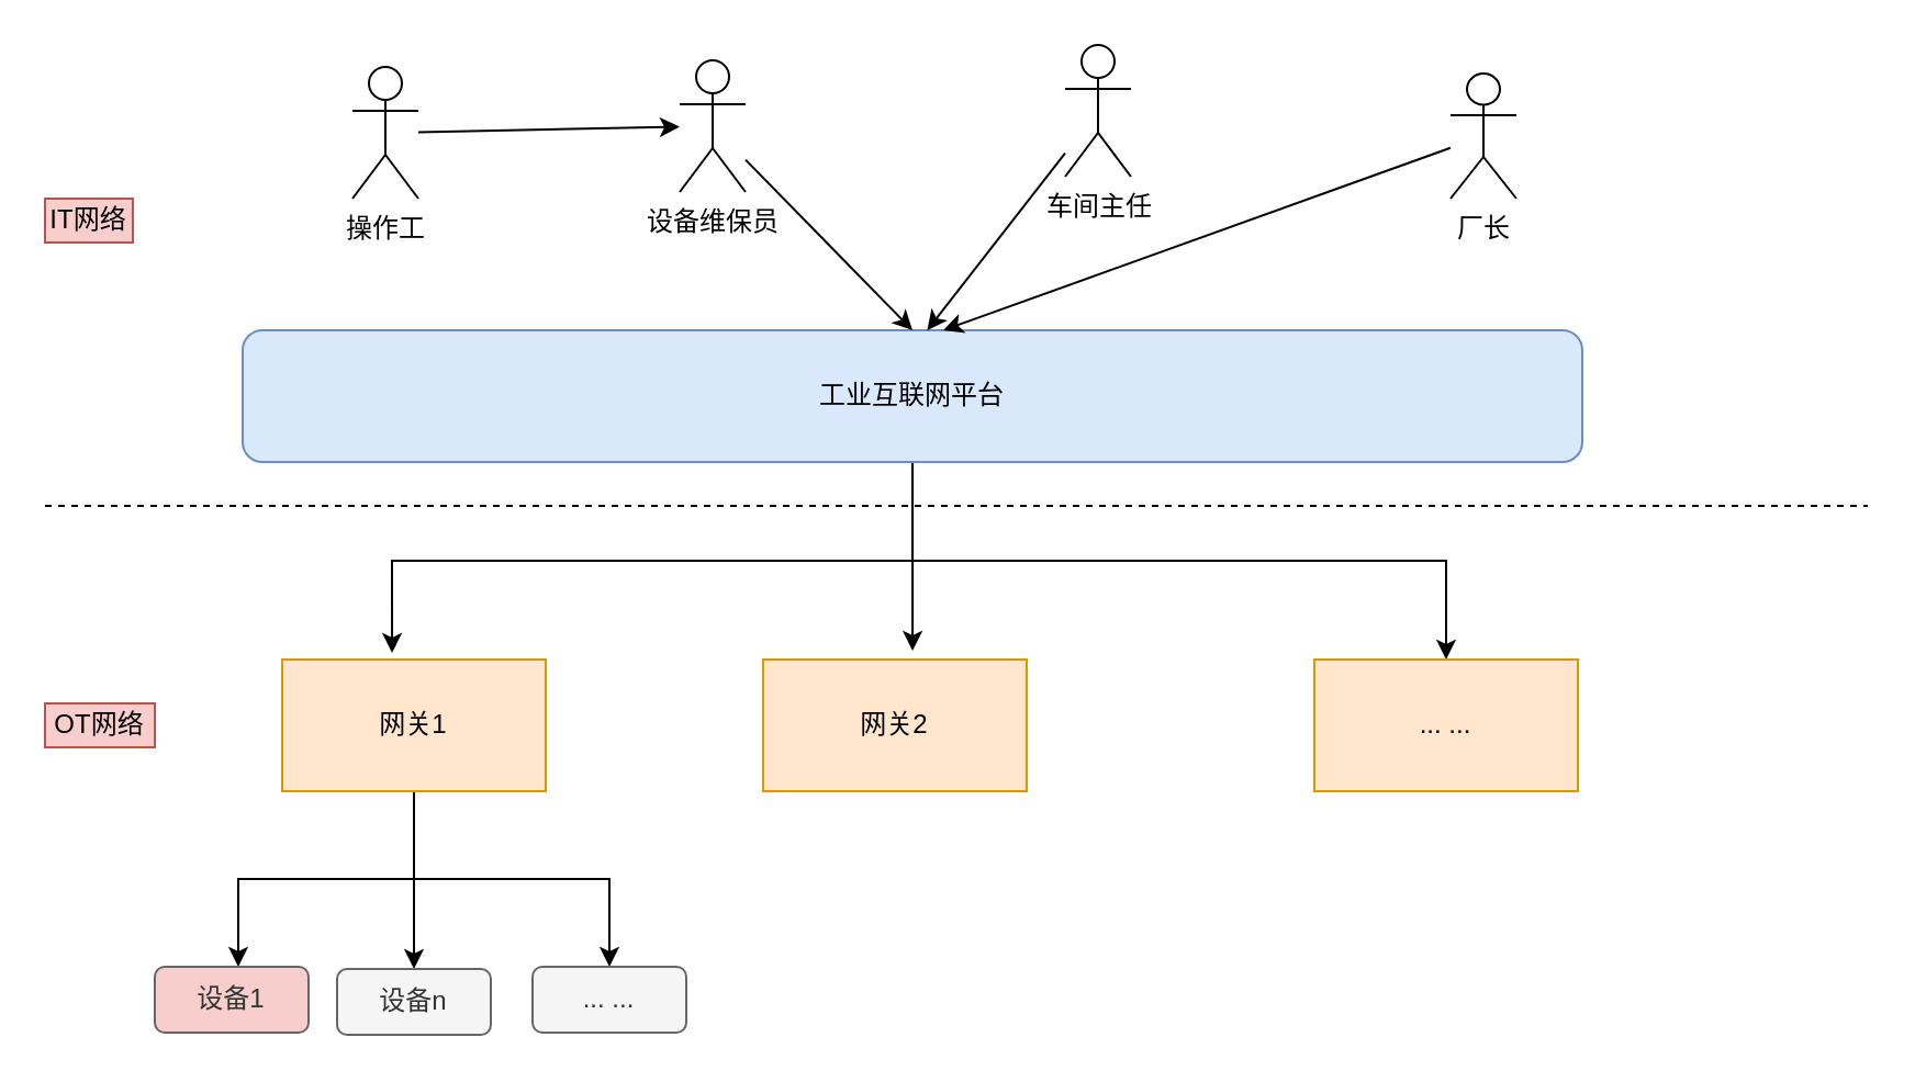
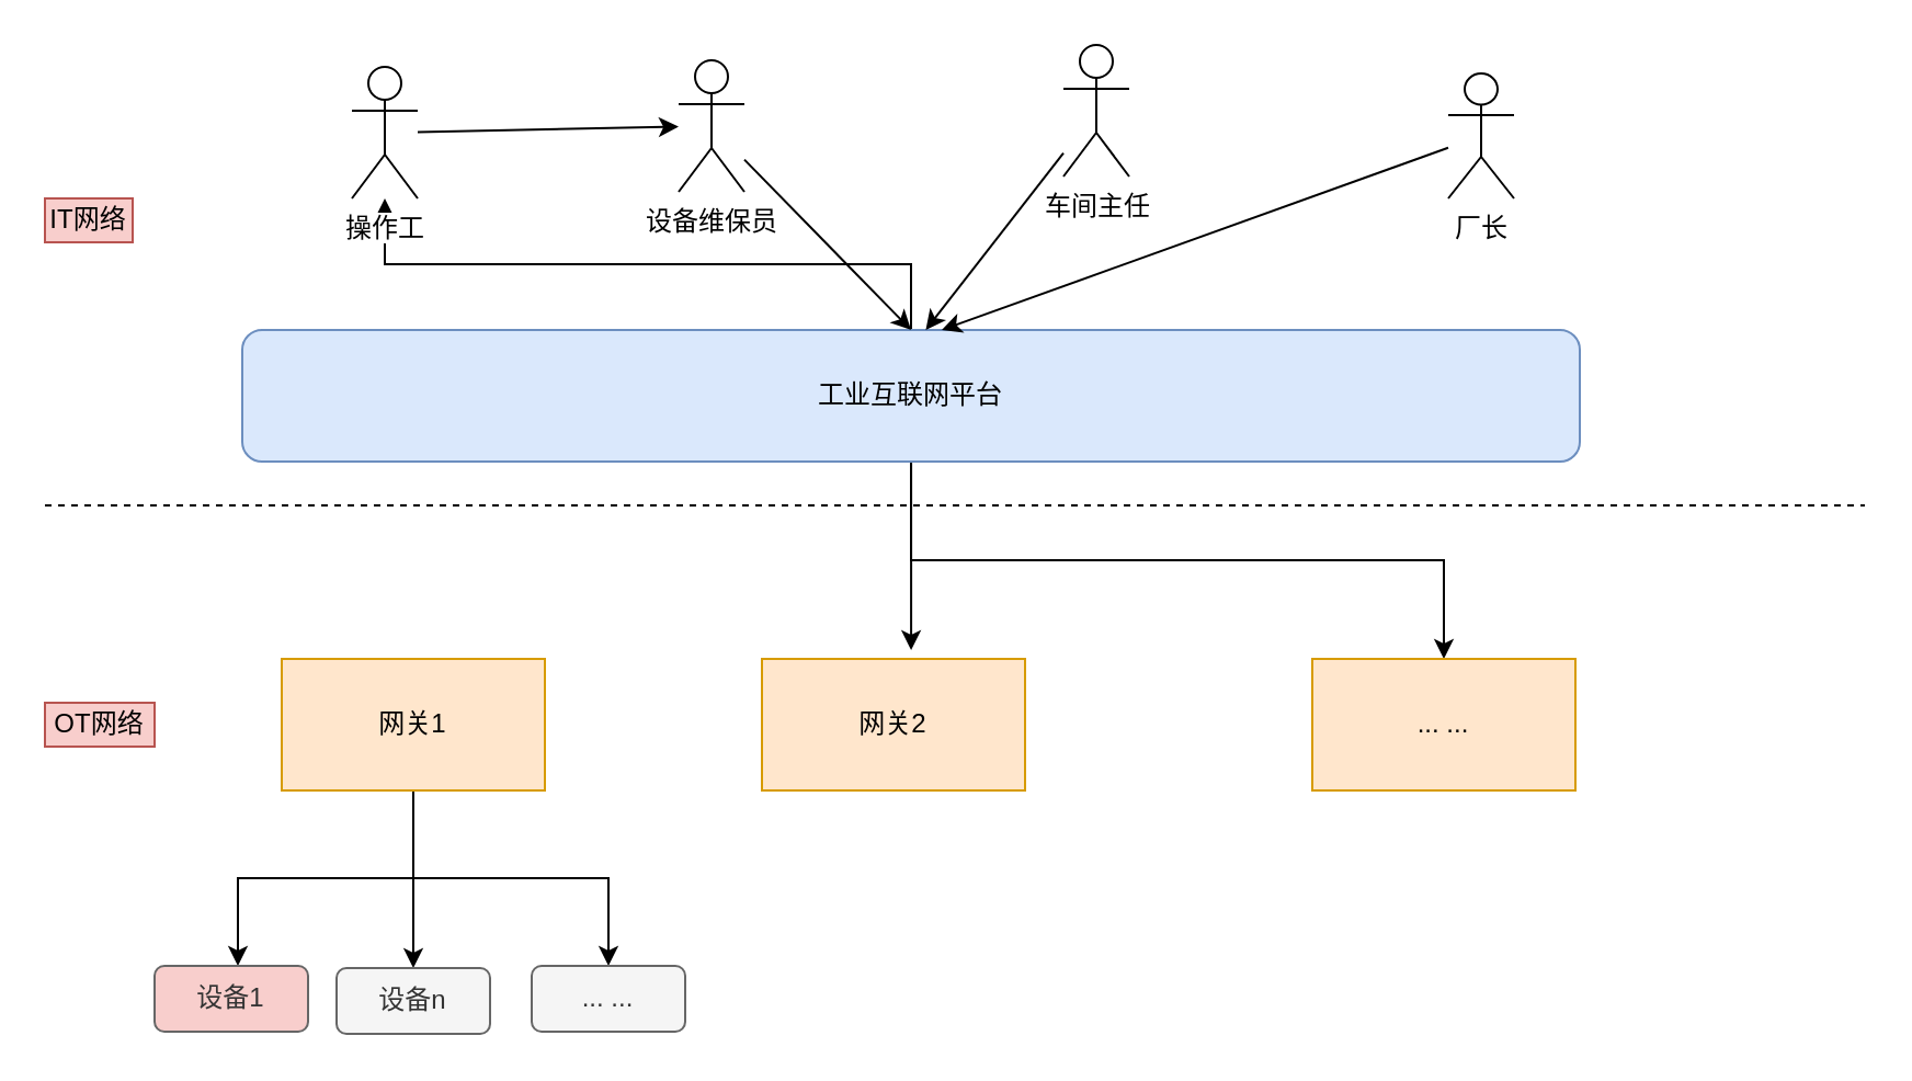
- <mxCell id="2" style="edgeStyle=orthogonalEdgeStyle;rounded=0;orthogonalLoop=1;jettySize=auto;html=1;entryX=0.417;entryY=-0.05;entryDx=0;entryDy=0;entryPerimeter=0;" edge="1" parent="1" source="5" target="17"><mxGeometry relative="1" as="geometry" /></mxCell>
+ <mxCell id="2" style="edgeStyle=orthogonalEdgeStyle;rounded=0;orthogonalLoop=1;jettySize=auto;html=1;" edge="1" parent="1" source="5" target="7"><mxGeometry relative="1" as="geometry" /></mxCell>
